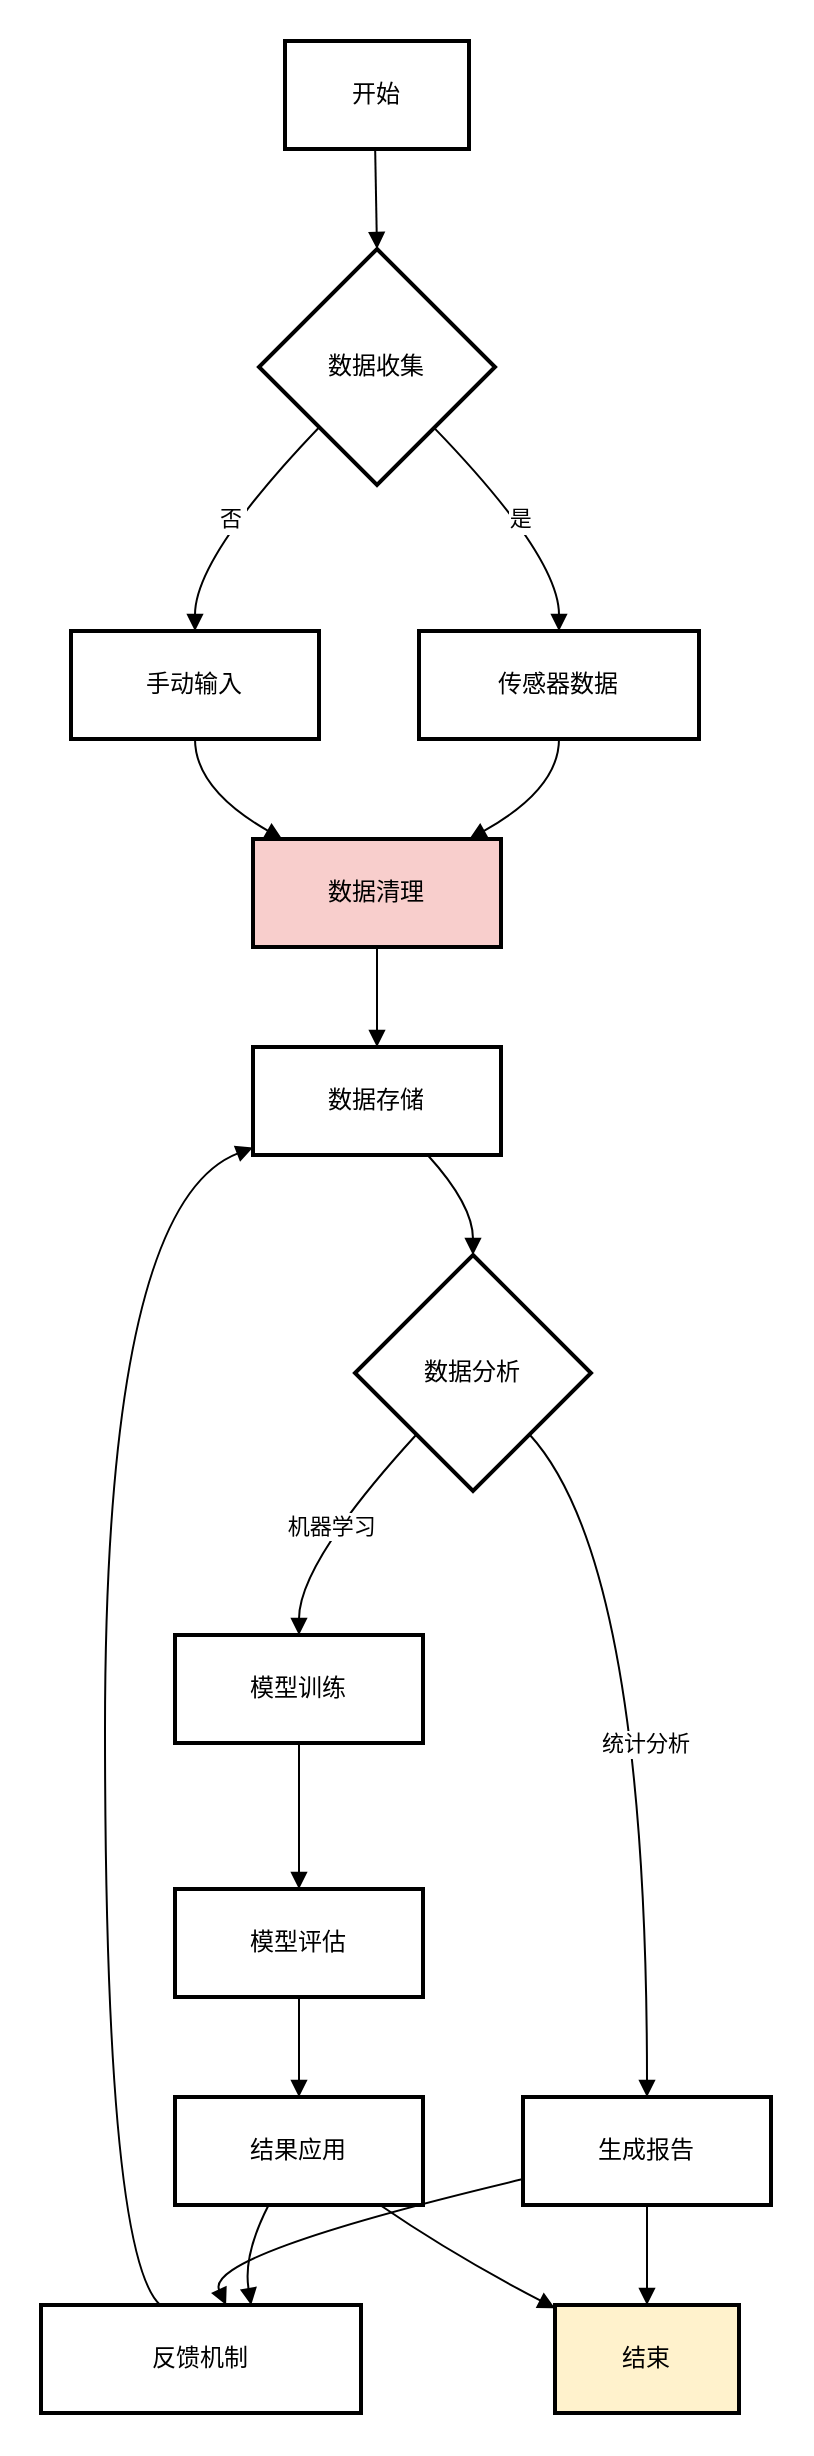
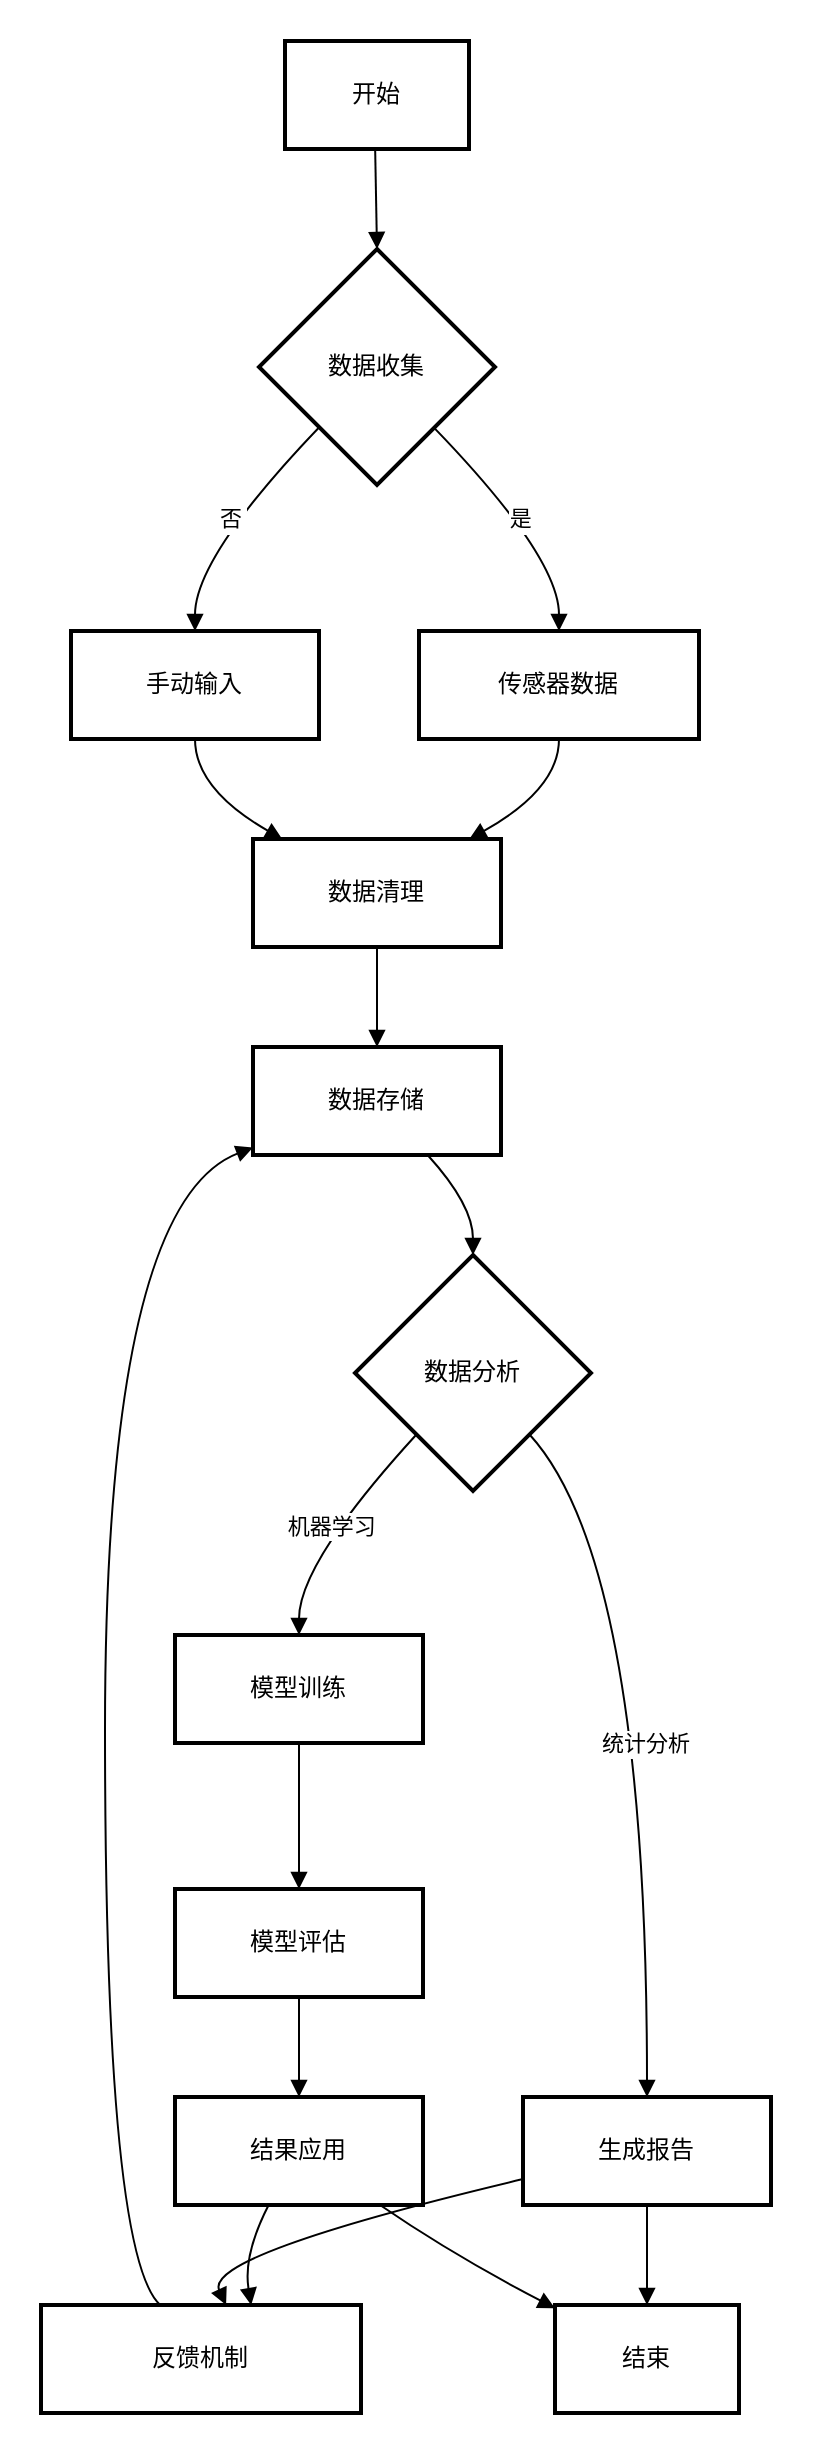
- <mxCell id="6" value="数据清理" style="whiteSpace=wrap;strokeWidth=2;fillColor=#f8cecc;" vertex="1" parent="1"><mxGeometry x="126" y="419" width="124" height="54" as="geometry" /></mxCell>
+ <mxCell id="6" value="数据清理" style="whiteSpace=wrap;strokeWidth=2;" vertex="1" parent="1"><mxGeometry x="126" y="419" width="124" height="54" as="geometry" /></mxCell>
- <mxCell id="14" value="结束" style="whiteSpace=wrap;strokeWidth=2;fillColor=#fff2cc;" vertex="1" parent="1"><mxGeometry x="277" y="1152" width="92" height="54" as="geometry" /></mxCell>
+ <mxCell id="14" value="结束" style="whiteSpace=wrap;strokeWidth=2;" vertex="1" parent="1"><mxGeometry x="277" y="1152" width="92" height="54" as="geometry" /></mxCell>
